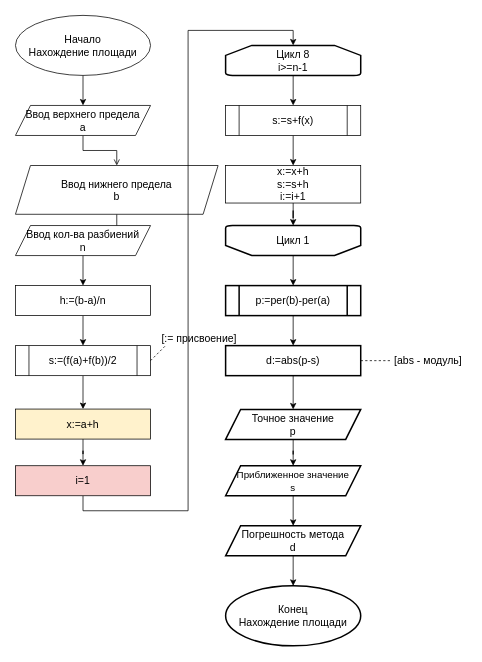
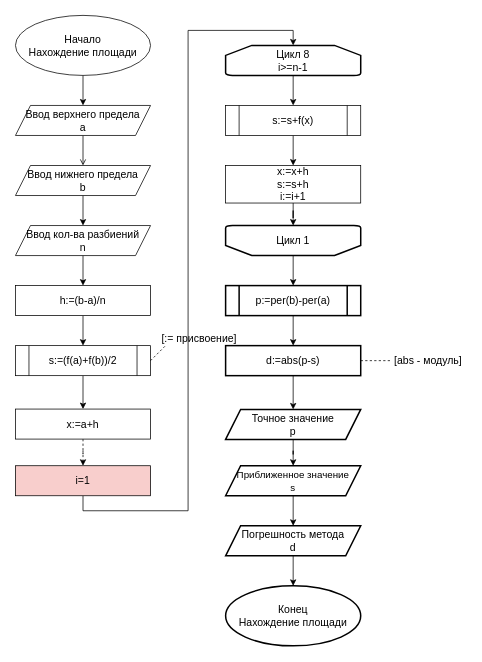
- <mxCell id="7" value="&lt;font style=&quot;font-size: 14px;&quot;&gt;Ввод нижнего предела&lt;br&gt;b&lt;br&gt;&lt;/font&gt;" style="shape=parallelogram;perimeter=parallelogramPerimeter;whiteSpace=wrap;html=1;fixedSize=1;" vertex="1" parent="1"><mxGeometry x="20" y="220" width="270" height="65" as="geometry" /></mxCell>
+ <mxCell id="7" value="&lt;font style=&quot;font-size: 14px;&quot;&gt;Ввод нижнего предела&lt;br&gt;b&lt;br&gt;&lt;/font&gt;" style="shape=parallelogram;perimeter=parallelogramPerimeter;whiteSpace=wrap;html=1;fixedSize=1;" vertex="1" parent="1"><mxGeometry x="20" y="220" width="180" height="40" as="geometry" /></mxCell>
- <mxCell id="15" value="x:=a+h" style="whiteSpace=wrap;html=1;fontSize=14;fillColor=#fff2cc;" vertex="1" parent="1"><mxGeometry x="20" y="544.5" width="180" height="40" as="geometry" /></mxCell>
+ <mxCell id="15" value="x:=a+h" style="whiteSpace=wrap;html=1;fontSize=14;" vertex="1" parent="1"><mxGeometry x="20" y="544.5" width="180" height="40" as="geometry" /></mxCell>
- <mxCell id="14" value="" style="edgeStyle=orthogonalEdgeStyle;rounded=0;orthogonalLoop=1;jettySize=auto;html=1;fontSize=14;" edge="1" parent="1" source="15" target="17"><mxGeometry relative="1" as="geometry" /></mxCell>
+ <mxCell id="14" value="" style="edgeStyle=orthogonalEdgeStyle;rounded=0;orthogonalLoop=1;jettySize=auto;html=1;fontSize=14;dashed=1;" edge="1" parent="1" source="15" target="17"><mxGeometry relative="1" as="geometry" /></mxCell>
